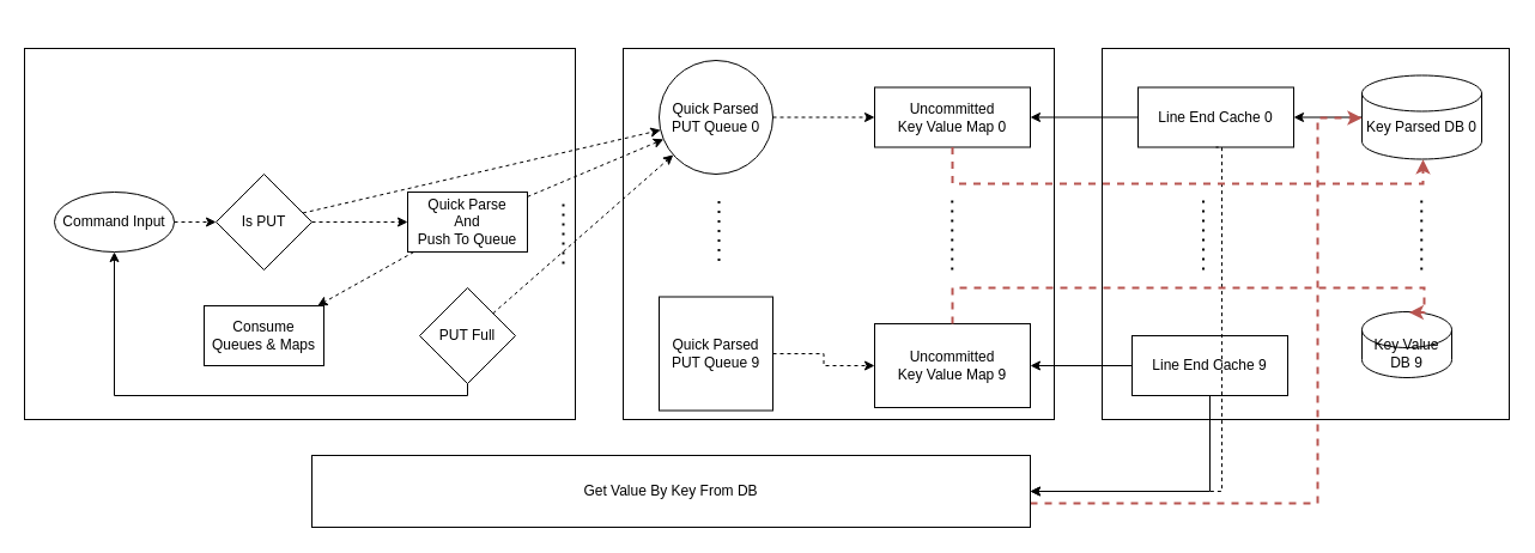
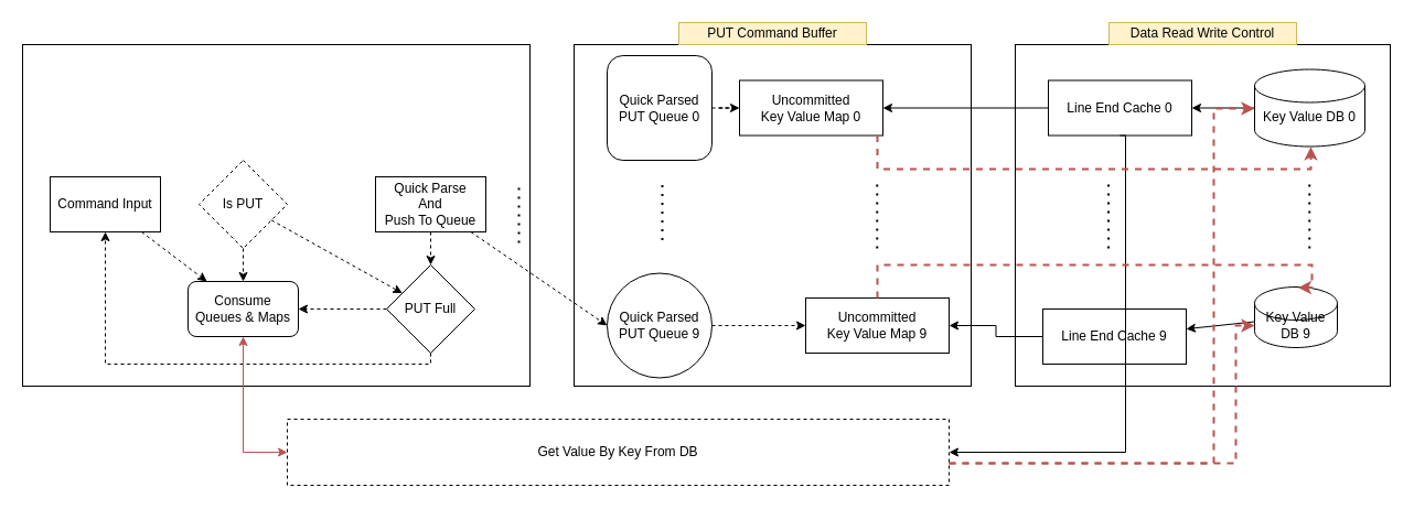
+ <mxCell id="13" value="PUT Command Buffer" style="text;html=1;strokeColor=#d6b656;fillColor=#fff2cc;align=center;verticalAlign=middle;whiteSpace=wrap;rounded=0;" vertex="1" parent="3"><mxGeometry x="95" width="170" height="20" as="geometry" /></mxCell>
+ <mxCell id="23" value="Data Read Write Control" style="text;html=1;strokeColor=#d6b656;fillColor=#fff2cc;align=center;verticalAlign=middle;whiteSpace=wrap;rounded=0;" vertex="1" parent="14"><mxGeometry x="85" width="170" height="20" as="geometry" /></mxCell>
- <mxCell id="9" value="Quick Parsed&lt;br&gt;PUT Queue 0" style="ellipse;whiteSpace=wrap;html=1;aspect=fixed;fillColor=none;" vertex="1" parent="3"><mxGeometry x="30" y="30" width="95" height="95" as="geometry" /></mxCell>
+ <mxCell id="9" value="Quick Parsed&lt;br&gt;PUT Queue 0" style="whiteSpace=wrap;html=1;aspect=fixed;fillColor=none;rounded=1;" vertex="1" parent="3"><mxGeometry x="30" y="30" width="95" height="95" as="geometry" /></mxCell>
- <mxCell id="5" value="Uncommitted&lt;br&gt;Key Value Map 0" style="rounded=0;whiteSpace=wrap;html=1;fillColor=none;" vertex="1" parent="3"><mxGeometry x="210" y="52.5" width="130" height="50" as="geometry" /></mxCell>
+ <mxCell id="5" value="Uncommitted&lt;br&gt;Key Value Map 0" style="rounded=0;whiteSpace=wrap;html=1;fillColor=none;" vertex="1" parent="3"><mxGeometry x="150" y="52.5" width="130" height="50" as="geometry" /></mxCell>
- <mxCell id="19" value="&lt;br&gt;Key Parsed DB 0" style="shape=cylinder2;whiteSpace=wrap;html=1;boundedLbl=1;backgroundOutline=1;size=15;fillColor=none;" vertex="1" parent="14"><mxGeometry x="217" y="42.5" width="100" height="70" as="geometry" /></mxCell>
+ <mxCell id="19" value="&lt;br&gt;Key Value DB 0" style="shape=cylinder2;whiteSpace=wrap;html=1;boundedLbl=1;backgroundOutline=1;size=15;fillColor=none;" vertex="1" parent="14"><mxGeometry x="217" y="42.5" width="100" height="70" as="geometry" /></mxCell>
- <mxCell id="25" style="edgeStyle=none;rounded=0;orthogonalLoop=1;jettySize=auto;html=1;dashed=1;startArrow=none;startFill=0;strokeColor=#000000;" edge="1" parent="1" source="34" target="9"><mxGeometry relative="1" as="geometry" /></mxCell>
- <mxCell id="37" value="" style="edgeStyle=none;rounded=0;orthogonalLoop=1;jettySize=auto;html=1;dashed=1;startArrow=none;startFill=0;strokeColor=#000000;" edge="1" parent="29" source="32" target="9"><mxGeometry relative="1" as="geometry" /></mxCell>
+ <mxCell id="37" value="" style="edgeStyle=none;rounded=0;orthogonalLoop=1;jettySize=auto;html=1;dashed=1;startArrow=none;startFill=0;strokeColor=#000000;" edge="1" parent="29" source="32" target="36"><mxGeometry relative="1" as="geometry" /></mxCell>
- <mxCell id="31" value="Command Input" style="ellipse;whiteSpace=wrap;html=1;fillColor=none;" vertex="1" parent="29"><mxGeometry x="25" y="140" width="100" height="50" as="geometry" /></mxCell>
+ <mxCell id="31" value="Command Input" style="rounded=0;whiteSpace=wrap;html=1;fillColor=none;" vertex="1" parent="29"><mxGeometry x="25" y="140" width="100" height="50" as="geometry" /></mxCell>
- <mxCell id="33" value="" style="edgeStyle=none;rounded=0;orthogonalLoop=1;jettySize=auto;html=1;dashed=1;startArrow=none;startFill=0;strokeColor=#000000;" edge="1" parent="29" source="31" target="32"><mxGeometry relative="1" as="geometry" /></mxCell>
+ <mxCell id="33" value="" style="edgeStyle=none;rounded=0;orthogonalLoop=1;jettySize=auto;html=1;dashed=1;startArrow=none;startFill=0;strokeColor=#000000;" edge="1" parent="29" source="31" target="36"><mxGeometry relative="1" as="geometry" /></mxCell>
- <mxCell id="32" value="Is PUT" style="rhombus;whiteSpace=wrap;html=1;fillColor=none;" vertex="1" parent="29"><mxGeometry x="160" y="125" width="80" height="80" as="geometry" /></mxCell>
+ <mxCell id="32" value="Is PUT" style="rhombus;whiteSpace=wrap;html=1;fillColor=none;dashed=1;" vertex="1" parent="29"><mxGeometry x="160" y="125" width="80" height="80" as="geometry" /></mxCell>
- <mxCell id="35" value="" style="edgeStyle=none;rounded=0;orthogonalLoop=1;jettySize=auto;html=1;dashed=1;startArrow=none;startFill=0;strokeColor=#000000;" edge="1" parent="29" source="32" target="34"><mxGeometry relative="1" as="geometry" /></mxCell>
+ <mxCell id="35" value="" style="edgeStyle=none;rounded=0;orthogonalLoop=1;jettySize=auto;html=1;dashed=1;startArrow=none;startFill=0;strokeColor=#000000;" edge="1" parent="29" source="32" target="41"><mxGeometry relative="1" as="geometry" /></mxCell>
- <mxCell id="39" value="" style="edgeStyle=none;rounded=0;orthogonalLoop=1;jettySize=auto;html=1;dashed=1;startArrow=none;startFill=0;strokeColor=#000000;" edge="1" parent="29" source="41" target="9"><mxGeometry relative="1" as="geometry" /></mxCell>
+ <mxCell id="39" value="" style="edgeStyle=none;rounded=0;orthogonalLoop=1;jettySize=auto;html=1;dashed=1;startArrow=none;startFill=0;strokeColor=#000000;" edge="1" parent="29" source="41" target="36"><mxGeometry relative="1" as="geometry" /></mxCell>
- <mxCell id="42" value="" style="edgeStyle=none;rounded=0;orthogonalLoop=1;jettySize=auto;html=1;dashed=1;startArrow=none;startFill=0;strokeColor=#000000;" edge="1" parent="29" source="34" target="36"><mxGeometry relative="1" as="geometry" /></mxCell>
+ <mxCell id="42" value="" style="edgeStyle=none;rounded=0;orthogonalLoop=1;jettySize=auto;html=1;dashed=1;startArrow=none;startFill=0;strokeColor=#000000;" edge="1" parent="29" source="34" target="41"><mxGeometry relative="1" as="geometry" /></mxCell>
+ <mxCell id="26" style="edgeStyle=none;rounded=0;orthogonalLoop=1;jettySize=auto;html=1;entryX=0;entryY=0.5;entryDx=0;entryDy=0;dashed=1;startArrow=none;startFill=0;strokeColor=#000000;" edge="1" parent="1" source="34" target="11"><mxGeometry relative="1" as="geometry" /></mxCell>
- <mxCell id="46" style="edgeStyle=orthogonalEdgeStyle;rounded=0;orthogonalLoop=1;jettySize=auto;html=1;entryX=0.5;entryY=1;entryDx=0;entryDy=0;startArrow=classic;startFill=1;endArrow=none;endFill=0;strokeColor=#000000;strokeWidth=1;dashed=1;" edge="1" parent="1" source="47" target="16"><mxGeometry relative="1" as="geometry"><Array as="points"><mxPoint x="1020" y="410" /><mxPoint x="1020" y="123" /></Array></mxGeometry></mxCell>
+ <mxCell id="46" style="edgeStyle=orthogonalEdgeStyle;rounded=0;orthogonalLoop=1;jettySize=auto;html=1;entryX=0.5;entryY=1;entryDx=0;entryDy=0;startArrow=classic;startFill=1;endArrow=none;endFill=0;strokeColor=#000000;strokeWidth=1;" edge="1" parent="1" source="47" target="16"><mxGeometry relative="1" as="geometry"><Array as="points"><mxPoint x="1020" y="410" /><mxPoint x="1020" y="123" /></Array></mxGeometry></mxCell>
- <mxCell id="36" value="Consume &lt;br&gt;Queues &amp;amp; Maps" style="whiteSpace=wrap;html=1;fillColor=none;" vertex="1" parent="29"><mxGeometry x="150" y="235" width="100" height="50" as="geometry" /></mxCell>
+ <mxCell id="36" value="Consume &lt;br&gt;Queues &amp;amp; Maps" style="whiteSpace=wrap;html=1;fillColor=none;rounded=1;" vertex="1" parent="29"><mxGeometry x="150" y="235" width="100" height="50" as="geometry" /></mxCell>
+ <mxCell id="22" value="" style="edgeStyle=none;rounded=0;orthogonalLoop=1;jettySize=auto;html=1;startArrow=classic;startFill=1;strokeColor=#000000;endArrow=none;endFill=0;" edge="1" parent="14" source="17" target="21"><mxGeometry relative="1" as="geometry" /></mxCell>
- <mxCell id="11" value="Quick Parsed&lt;br&gt;PUT Queue&amp;nbsp;9" style="whiteSpace=wrap;html=1;aspect=fixed;fillColor=none;rounded=0;" vertex="1" parent="3"><mxGeometry x="30" y="227.5" width="95" height="95" as="geometry" /></mxCell>
+ <mxCell id="11" value="Quick Parsed&lt;br&gt;PUT Queue&amp;nbsp;9" style="ellipse;whiteSpace=wrap;html=1;aspect=fixed;fillColor=none;" vertex="1" parent="3"><mxGeometry x="30" y="227.5" width="95" height="95" as="geometry" /></mxCell>
- <mxCell id="6" value="&lt;span&gt;Uncommitted&lt;/span&gt;&lt;br&gt;&lt;span&gt;Key Value Map 9&lt;/span&gt;" style="rounded=0;whiteSpace=wrap;html=1;fillColor=none;" vertex="1" parent="3"><mxGeometry x="210" y="250" width="130" height="70" as="geometry" /></mxCell>
+ <mxCell id="6" value="&lt;span&gt;Uncommitted&lt;/span&gt;&lt;br&gt;&lt;span&gt;Key Value Map 9&lt;/span&gt;" style="rounded=0;whiteSpace=wrap;html=1;fillColor=none;" vertex="1" parent="3"><mxGeometry x="210" y="250" width="130" height="50" as="geometry" /></mxCell>
- <mxCell id="40" style="edgeStyle=orthogonalEdgeStyle;rounded=0;orthogonalLoop=1;jettySize=auto;html=1;entryX=0.5;entryY=1;entryDx=0;entryDy=0;dashed=0;startArrow=none;startFill=0;strokeColor=#000000;" edge="1" parent="29" source="41" target="31"><mxGeometry relative="1" as="geometry"><Array as="points"><mxPoint x="370" y="310" /><mxPoint x="75" y="310" /></Array></mxGeometry></mxCell>
+ <mxCell id="40" style="edgeStyle=orthogonalEdgeStyle;rounded=0;orthogonalLoop=1;jettySize=auto;html=1;entryX=0.5;entryY=1;entryDx=0;entryDy=0;dashed=1;startArrow=none;startFill=0;strokeColor=#000000;" edge="1" parent="29" source="41" target="31"><mxGeometry relative="1" as="geometry"><Array as="points"><mxPoint x="370" y="310" /><mxPoint x="75" y="310" /></Array></mxGeometry></mxCell>
+ <mxCell id="43" style="edgeStyle=orthogonalEdgeStyle;rounded=0;orthogonalLoop=1;jettySize=auto;html=1;dashed=1;startArrow=none;startFill=0;endArrow=classic;endFill=1;strokeColor=#b85450;strokeWidth=2;fillColor=#f8cecc;" edge="1" parent="1" source="47" target="21"><mxGeometry relative="1" as="geometry"><Array as="points"><mxPoint x="1120" y="420" /><mxPoint x="1120" y="295" /></Array></mxGeometry></mxCell>
- <mxCell id="45" style="edgeStyle=orthogonalEdgeStyle;rounded=0;orthogonalLoop=1;jettySize=auto;html=1;entryX=0.5;entryY=1;entryDx=0;entryDy=0;startArrow=classic;startFill=1;endArrow=none;endFill=0;strokeColor=#000000;strokeWidth=1;" edge="1" parent="1" source="47" target="17"><mxGeometry relative="1" as="geometry" /></mxCell>
+ <mxCell id="48" style="edgeStyle=orthogonalEdgeStyle;rounded=0;orthogonalLoop=1;jettySize=auto;html=1;entryX=0;entryY=0.5;entryDx=0;entryDy=0;startArrow=classic;startFill=1;strokeColor=#b85450;fillColor=#f8cecc;" edge="1" parent="1" source="36" target="47"><mxGeometry relative="1" as="geometry" /></mxCell>
- <mxCell id="47" value="Get Value By Key From DB" style="rounded=0;whiteSpace=wrap;html=1;fillColor=none;" vertex="1" parent="1"><mxGeometry x="260" y="380" width="600" height="60" as="geometry" /></mxCell>
+ <mxCell id="47" value="Get Value By Key From DB" style="rounded=0;whiteSpace=wrap;html=1;fillColor=none;dashed=1;" vertex="1" parent="1"><mxGeometry x="260" y="380" width="600" height="60" as="geometry" /></mxCell>
